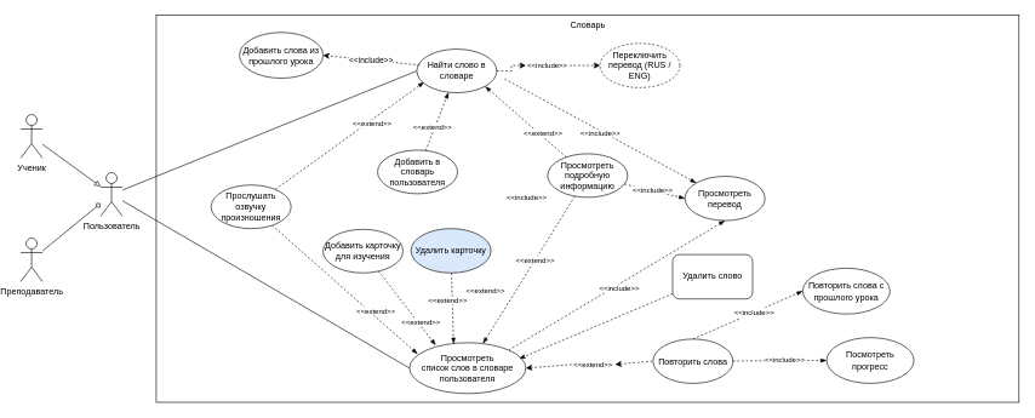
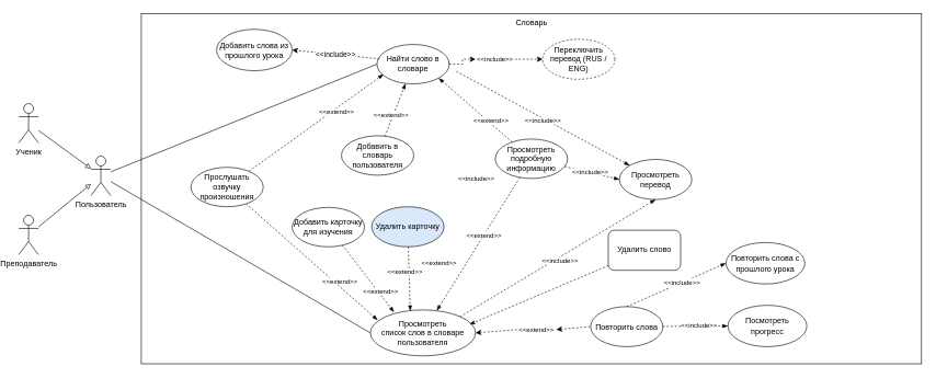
- <mxCell id="5" style="rounded=0;orthogonalLoop=1;jettySize=auto;html=1;endArrow=diamond;endFill=0;" parent="1" source="6" target="9" edge="1"><mxGeometry relative="1" as="geometry" /></mxCell>
+ <mxCell id="5" style="rounded=0;orthogonalLoop=1;jettySize=auto;html=1;endArrow=block;endFill=0;" parent="1" source="6" target="9" edge="1"><mxGeometry relative="1" as="geometry" /></mxCell>
- <mxCell id="48" value="&lt;span id=&quot;docs-internal-guid-5a7e0937-7fff-e15c-72fa-4f4e6bc16532&quot;&gt;&lt;p dir=&quot;ltr&quot; style=&quot;line-height: 1.38 ; margin-top: 0pt ; margin-bottom: 0pt&quot;&gt;Посмотреть прогресс&lt;/p&gt;&lt;/span&gt;" style="ellipse;whiteSpace=wrap;html=1;" parent="1" vertex="1"><mxGeometry x="1129" y="464" width="120" height="63" as="geometry" /></mxCell>
+ <mxCell id="48" value="&lt;span id=&quot;docs-internal-guid-5a7e0937-7fff-e15c-72fa-4f4e6bc16532&quot;&gt;&lt;p dir=&quot;ltr&quot; style=&quot;line-height: 1.38 ; margin-top: 0pt ; margin-bottom: 0pt&quot;&gt;Посмотреть прогресс&lt;/p&gt;&lt;/span&gt;" style="ellipse;whiteSpace=wrap;html=1;" parent="1" vertex="1"><mxGeometry x="1099" y="464" width="120" height="63" as="geometry" /></mxCell>
